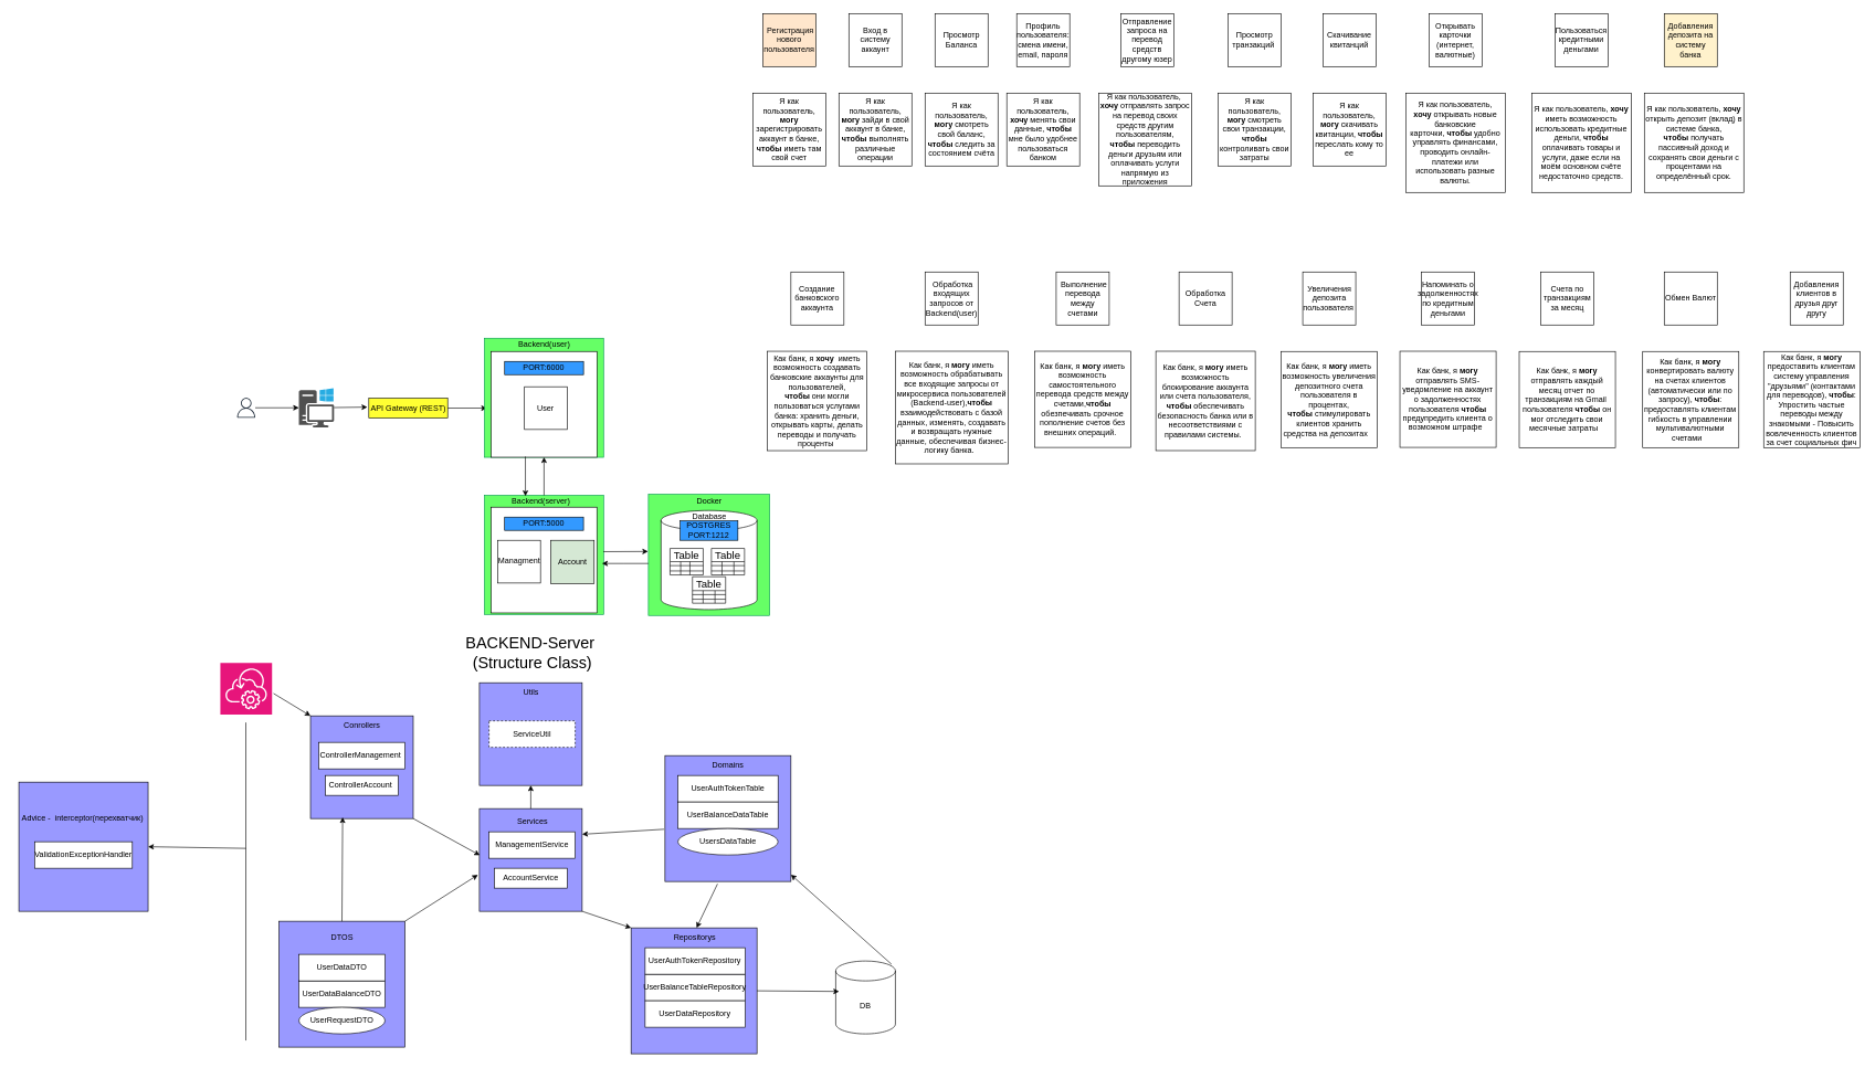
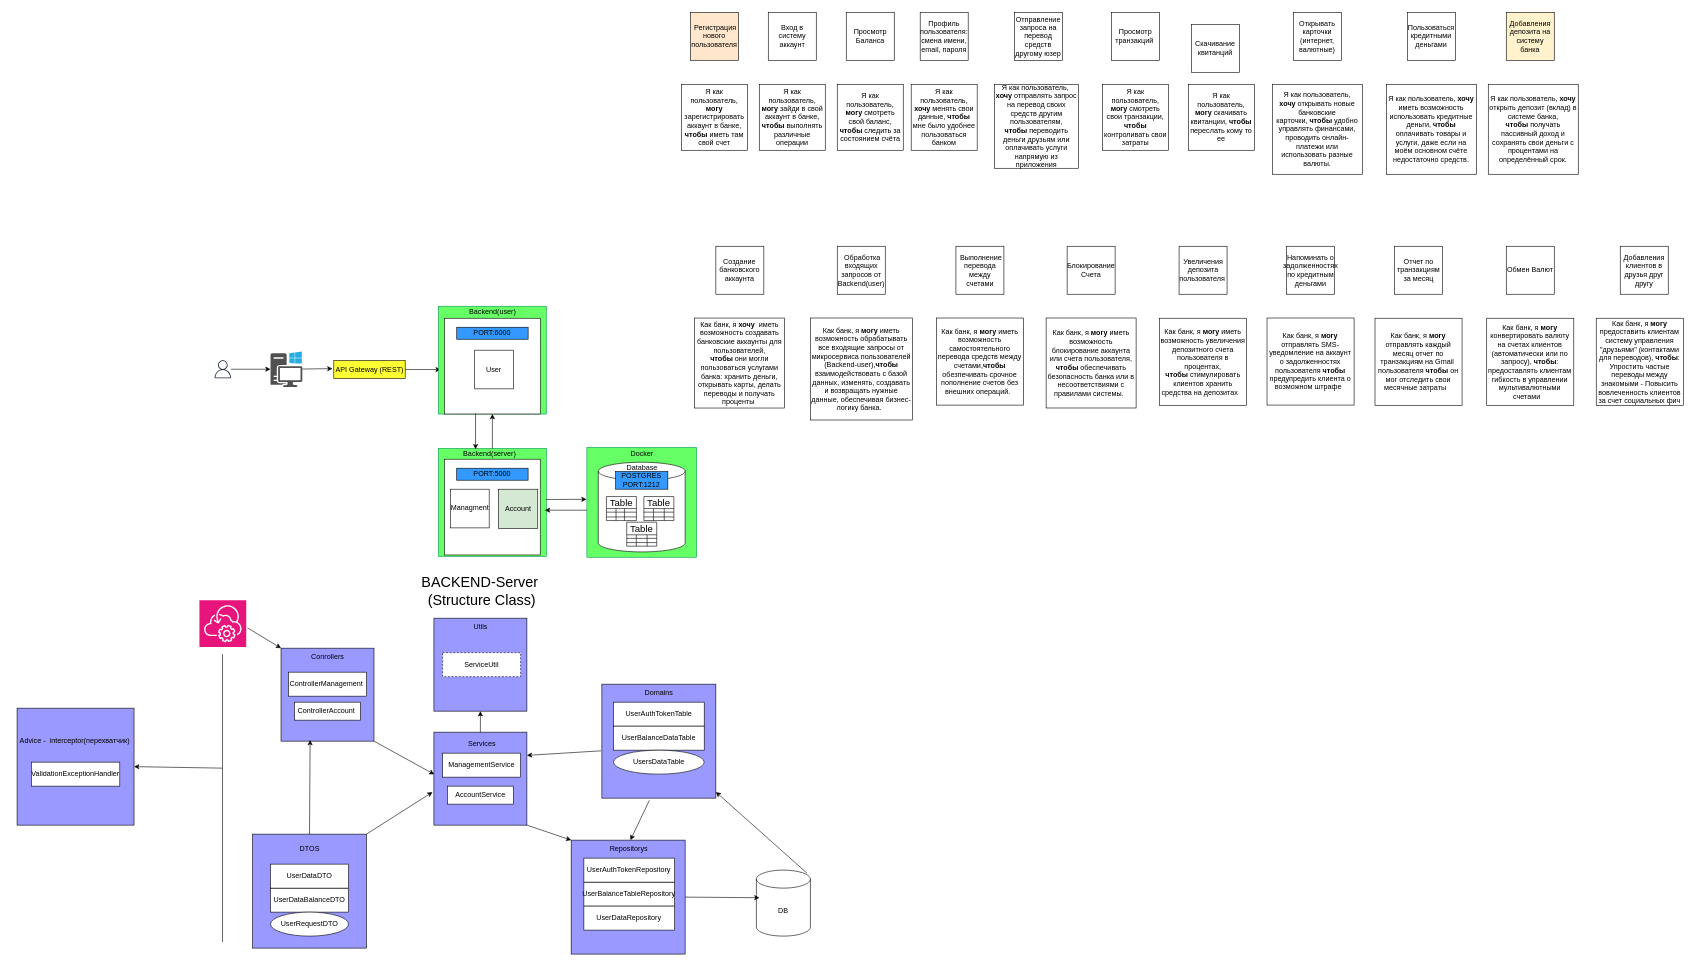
- <mxCell id="118" value="Скачивание квитанций" style="whiteSpace=wrap;html=1;aspect=fixed;" vertex="1" parent="1"><mxGeometry x="1995" y="20" width="80" height="80" as="geometry" /></mxCell>
+ <mxCell id="118" value="Скачивание квитанций" style="whiteSpace=wrap;html=1;aspect=fixed;" vertex="1" parent="1"><mxGeometry x="1985" y="40" width="80" height="80" as="geometry" /></mxCell>
- <mxCell id="121" value="Обработка Счета" style="whiteSpace=wrap;html=1;aspect=fixed;" vertex="1" parent="1"><mxGeometry x="1777.94" y="410" width="80" height="80" as="geometry" /></mxCell>
+ <mxCell id="121" value="Блокирование Счета" style="whiteSpace=wrap;html=1;aspect=fixed;" vertex="1" parent="1"><mxGeometry x="1777.94" y="410" width="80" height="80" as="geometry" /></mxCell>
- <mxCell id="128" value="Счета по транзакциям за месяц" style="whiteSpace=wrap;html=1;aspect=fixed;" vertex="1" parent="1"><mxGeometry x="2323.75" y="410" width="80" height="80" as="geometry" /></mxCell>
+ <mxCell id="128" value="Отчет по транзакциям за месяц" style="whiteSpace=wrap;html=1;aspect=fixed;" vertex="1" parent="1"><mxGeometry x="2323.75" y="410" width="80" height="80" as="geometry" /></mxCell>
